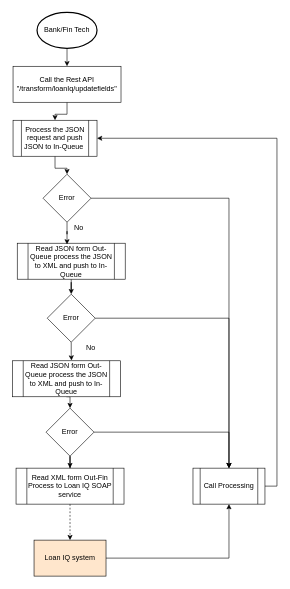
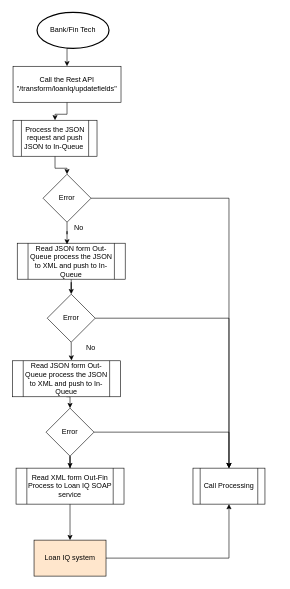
- <mxCell id="3" value="Bank/Fin Tech" style="strokeWidth=2;html=1;shape=mxgraph.flowchart.start_1;whiteSpace=wrap;" parent="1" vertex="1"><mxGeometry x="61" y="20" width="100" height="60" as="geometry" /></mxCell>
+ <mxCell id="3" value="Bank/Fin Tech" style="strokeWidth=2;html=1;shape=mxgraph.flowchart.start_1;whiteSpace=wrap;" parent="1" vertex="1"><mxGeometry x="61" y="20" width="120" height="60" as="geometry" /></mxCell>
- <mxCell id="20" style="edgeStyle=orthogonalEdgeStyle;rounded=0;orthogonalLoop=1;jettySize=auto;html=1;entryX=1;entryY=0.5;entryDx=0;entryDy=0;" parent="1" source="21" target="7" edge="1"><mxGeometry relative="1" as="geometry"><mxPoint x="281" y="280" as="targetPoint" /><Array as="points"><mxPoint x="461" y="810" /><mxPoint x="461" y="230" /></Array></mxGeometry></mxCell>
- <mxCell id="22" style="edgeStyle=orthogonalEdgeStyle;rounded=0;orthogonalLoop=1;jettySize=auto;html=1;entryX=0.5;entryY=0;entryDx=0;entryDy=0;dashed=1;" parent="1" source="23" target="28" edge="1"><mxGeometry relative="1" as="geometry" /></mxCell>
+ <mxCell id="22" style="edgeStyle=orthogonalEdgeStyle;rounded=0;orthogonalLoop=1;jettySize=auto;html=1;entryX=0.5;entryY=0;entryDx=0;entryDy=0;" parent="1" source="23" target="28" edge="1"><mxGeometry relative="1" as="geometry" /></mxCell>
